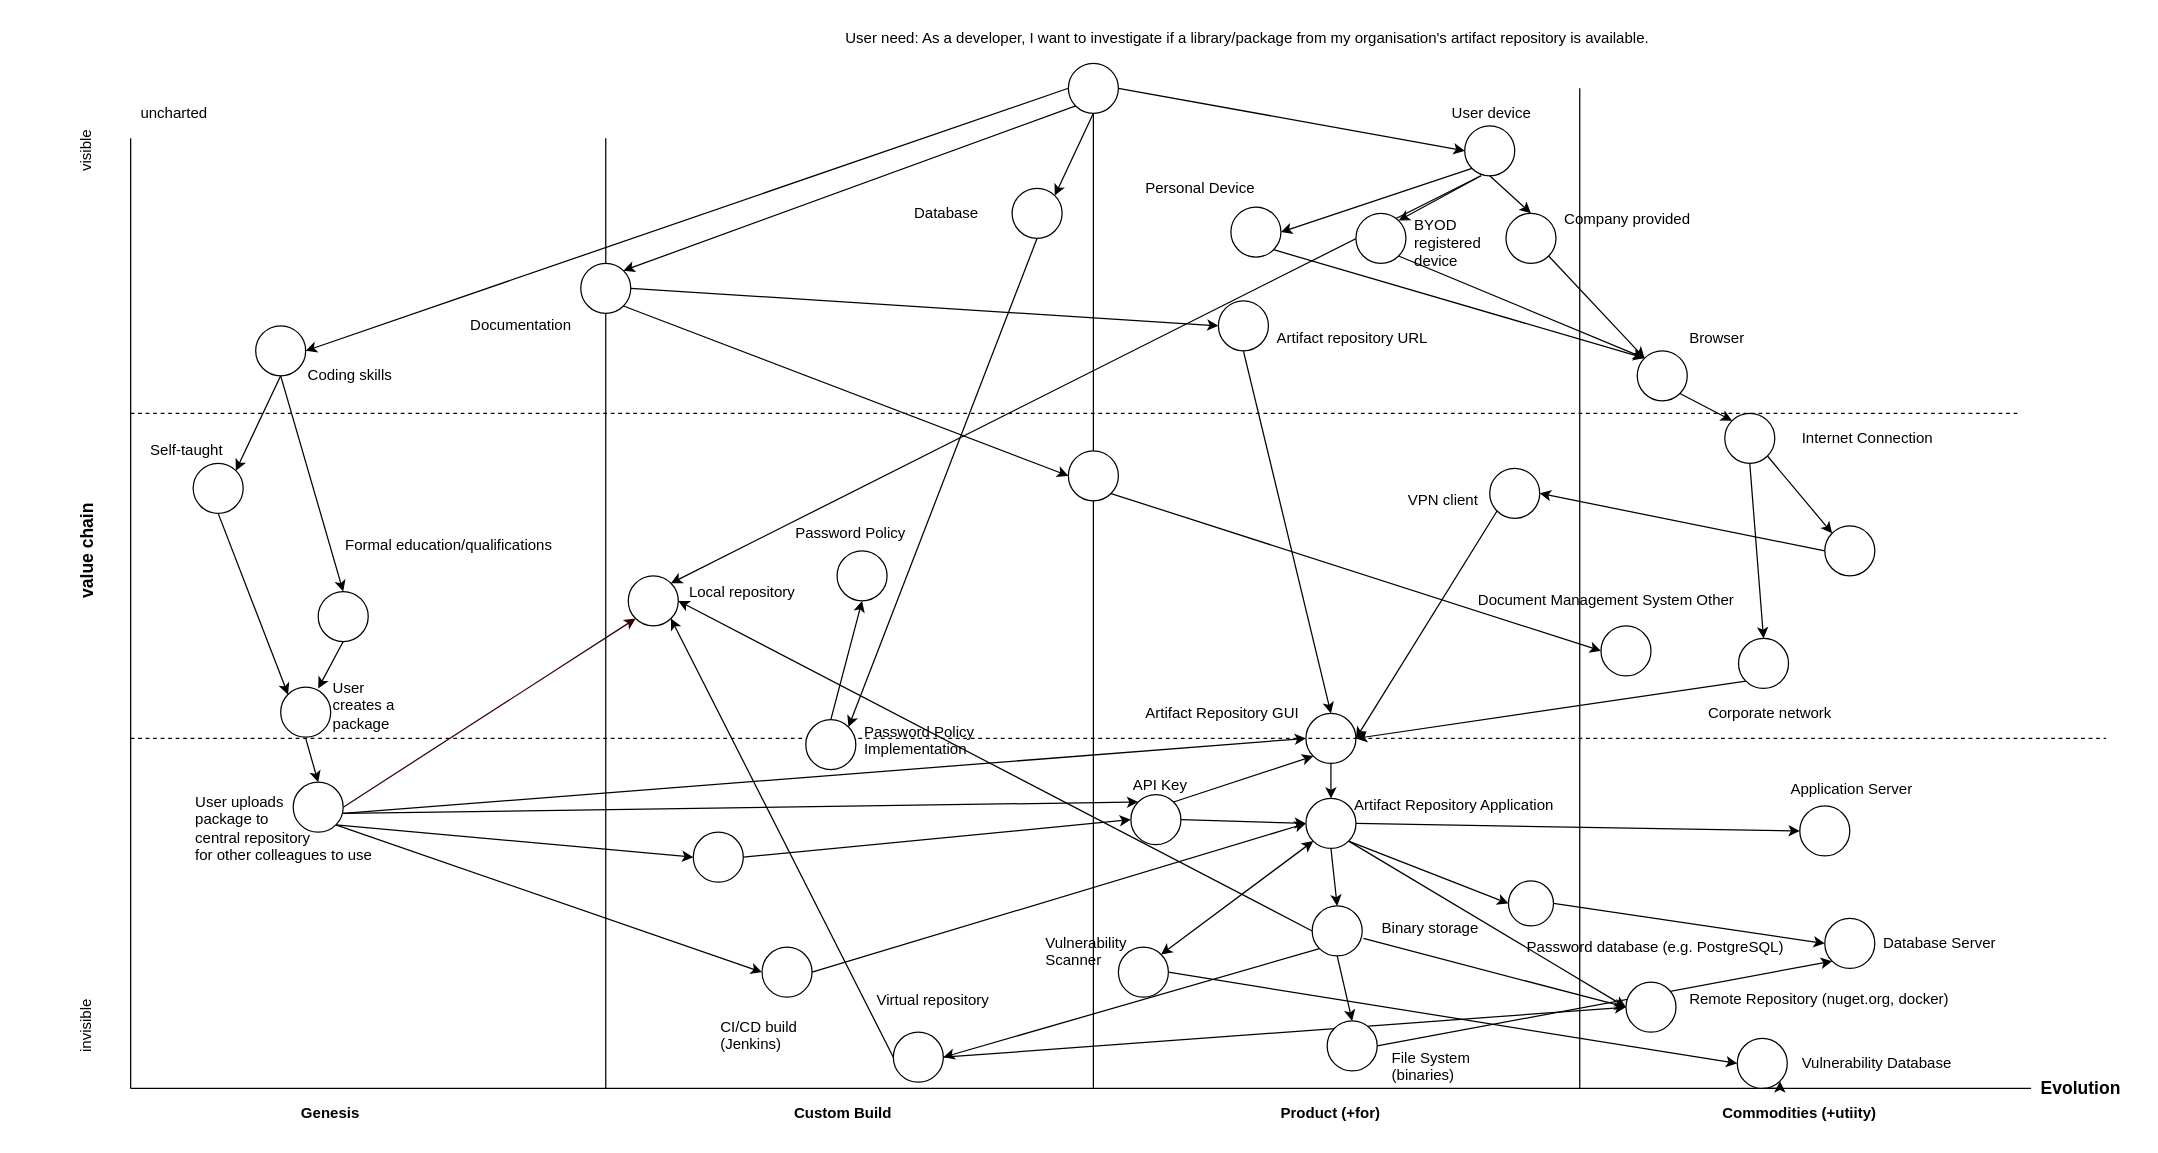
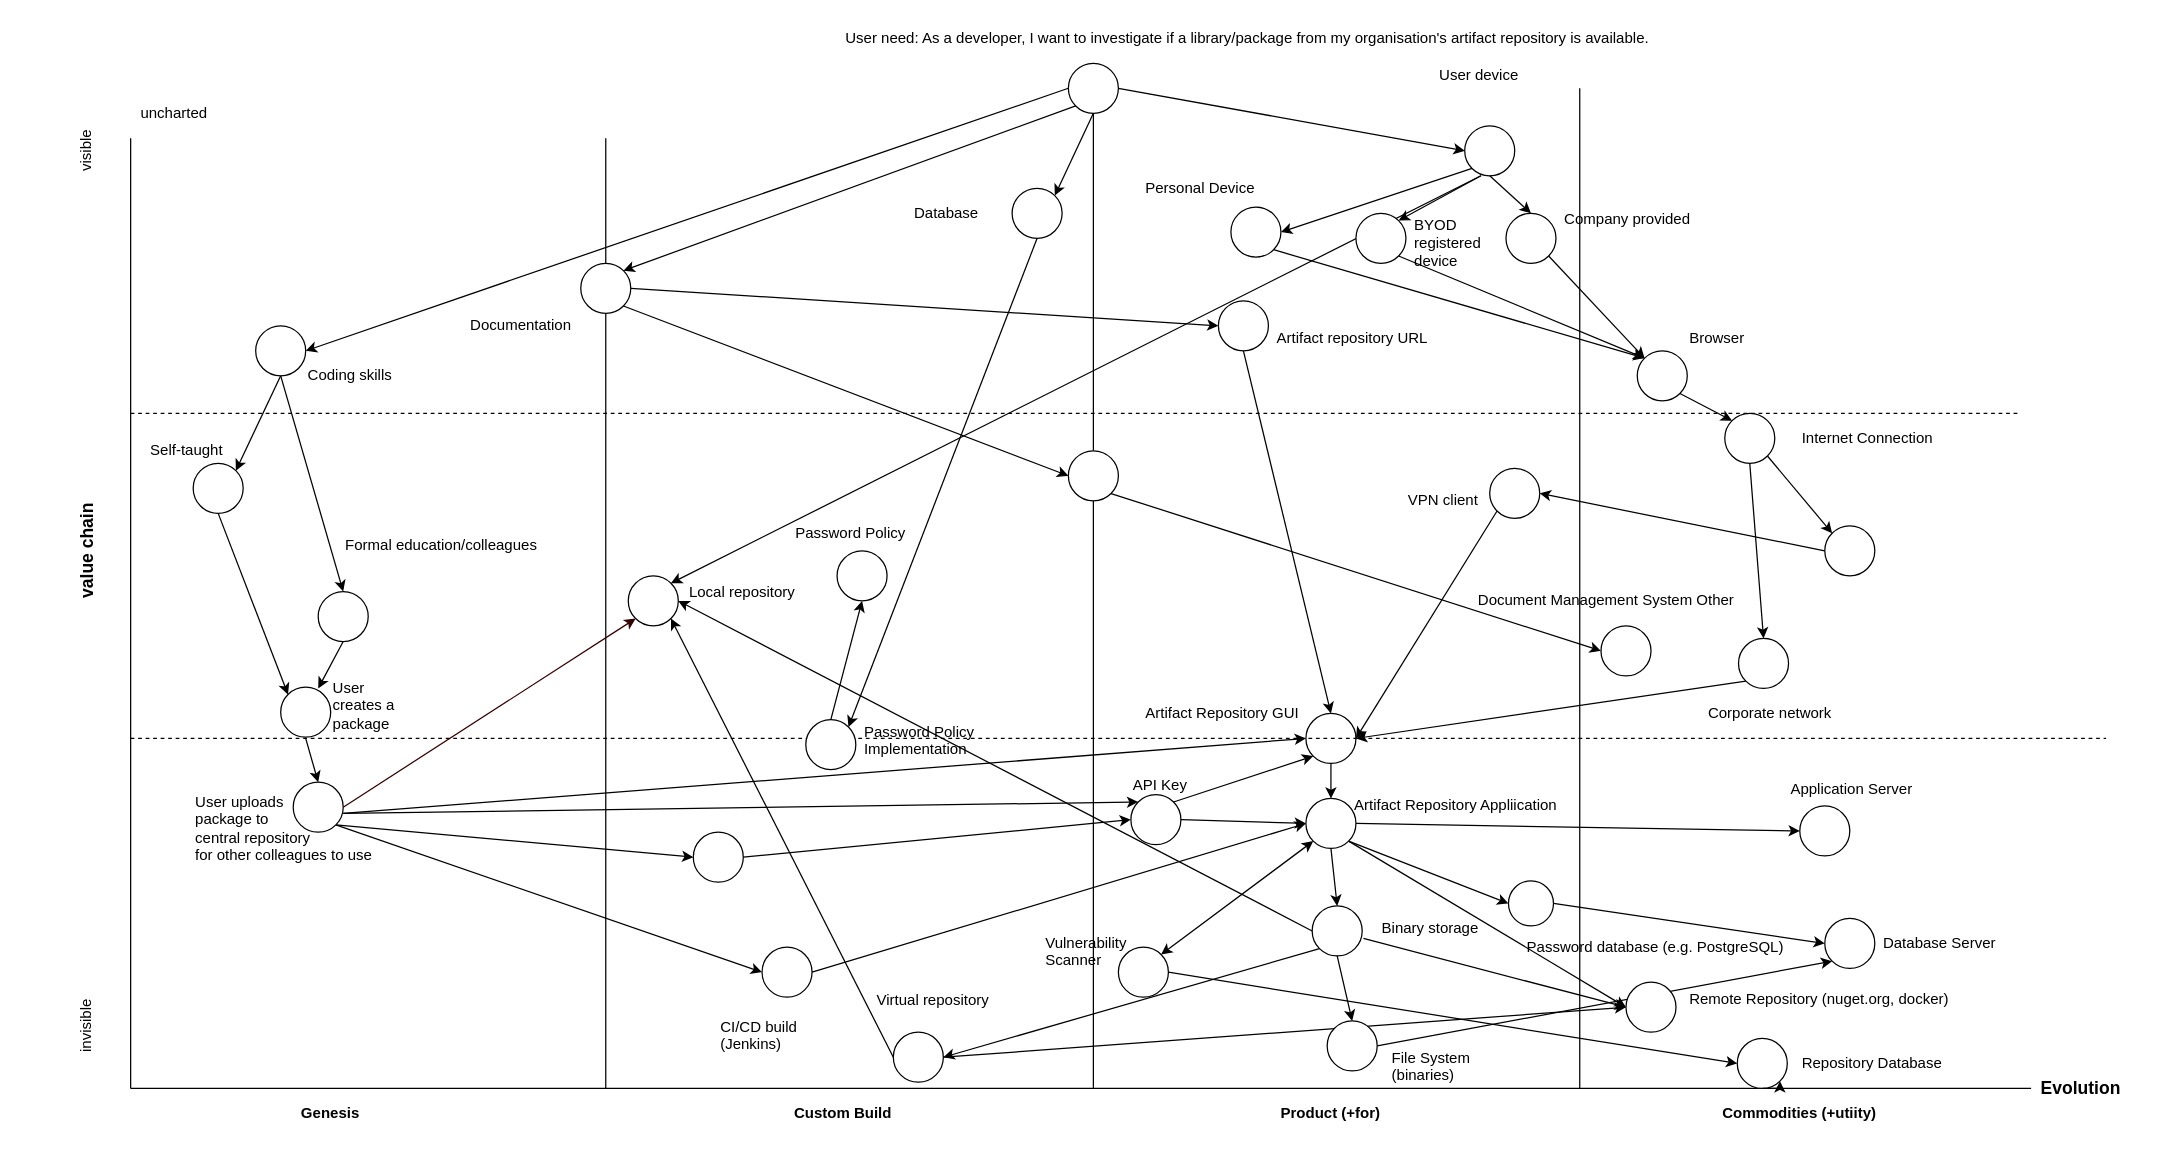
- <mxCell id="45" value="User device" style="text;html=1;resizable=0;points=[];autosize=1;align=left;verticalAlign=top;spacingTop=-4;" vertex="1" parent="1"><mxGeometry x="1159" y="80" width="80" height="20" as="geometry" /></mxCell>
+ <mxCell id="45" value="User device" style="text;html=1;resizable=0;points=[];autosize=1;align=left;verticalAlign=top;spacingTop=-4;" vertex="1" parent="1"><mxGeometry x="1149" y="50" width="80" height="20" as="geometry" /></mxCell>
- <mxCell id="42" value="Formal education/qualifications" style="text;html=1;resizable=0;points=[];autosize=1;align=left;verticalAlign=top;spacingTop=-4;" vertex="1" parent="1"><mxGeometry x="274" y="426" width="180" height="20" as="geometry" /></mxCell>
+ <mxCell id="42" value="Formal education/colleagues" style="text;html=1;resizable=0;points=[];autosize=1;align=left;verticalAlign=top;spacingTop=-4;" vertex="1" parent="1"><mxGeometry x="274" y="426" width="180" height="20" as="geometry" /></mxCell>
- <mxCell id="77" value="Artifact Repository Application" style="text;html=1;resizable=0;points=[];autosize=1;align=left;verticalAlign=top;spacingTop=-4;" vertex="1" parent="1"><mxGeometry x="1081" y="634" width="180" height="20" as="geometry" /></mxCell>
+ <mxCell id="77" value="Artifact Repository Appliication" style="text;html=1;resizable=0;points=[];autosize=1;align=left;verticalAlign=top;spacingTop=-4;" vertex="1" parent="1"><mxGeometry x="1081" y="634" width="180" height="20" as="geometry" /></mxCell>
- <mxCell id="108" value="Vulnerability Database" style="text;html=1;resizable=0;points=[];autosize=1;align=left;verticalAlign=top;spacingTop=-4;" vertex="1" parent="1"><mxGeometry x="1439" y="840" width="130" height="20" as="geometry" /></mxCell>
+ <mxCell id="108" value="Repository Database" style="text;html=1;resizable=0;points=[];autosize=1;align=left;verticalAlign=top;spacingTop=-4;" vertex="1" parent="1"><mxGeometry x="1439" y="840" width="130" height="20" as="geometry" /></mxCell>
